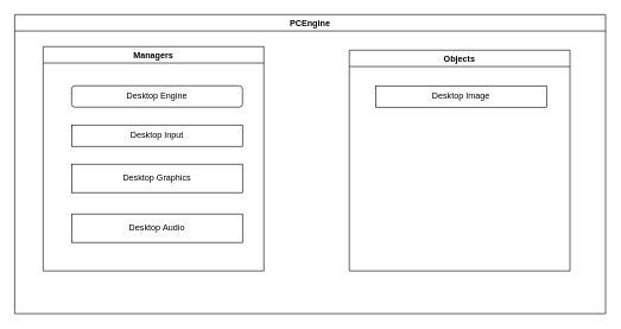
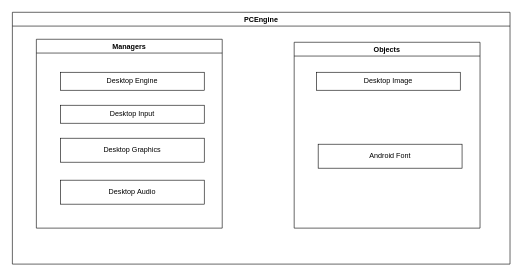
- <mxCell id="7" value="Desktop Engine" style="whiteSpace=wrap;html=1;rounded=1;" vertex="1" parent="6"><mxGeometry x="40" y="55" width="240" height="30" as="geometry" /></mxCell>
+ <mxCell id="7" value="Desktop Engine" style="rounded=0;whiteSpace=wrap;html=1;" vertex="1" parent="6"><mxGeometry x="40" y="55" width="240" height="30" as="geometry" /></mxCell>
+ <mxCell id="5" value="Android Font" style="rounded=0;whiteSpace=wrap;html=1;" vertex="1" parent="3"><mxGeometry x="40" y="170" width="240" height="40" as="geometry" /></mxCell>
